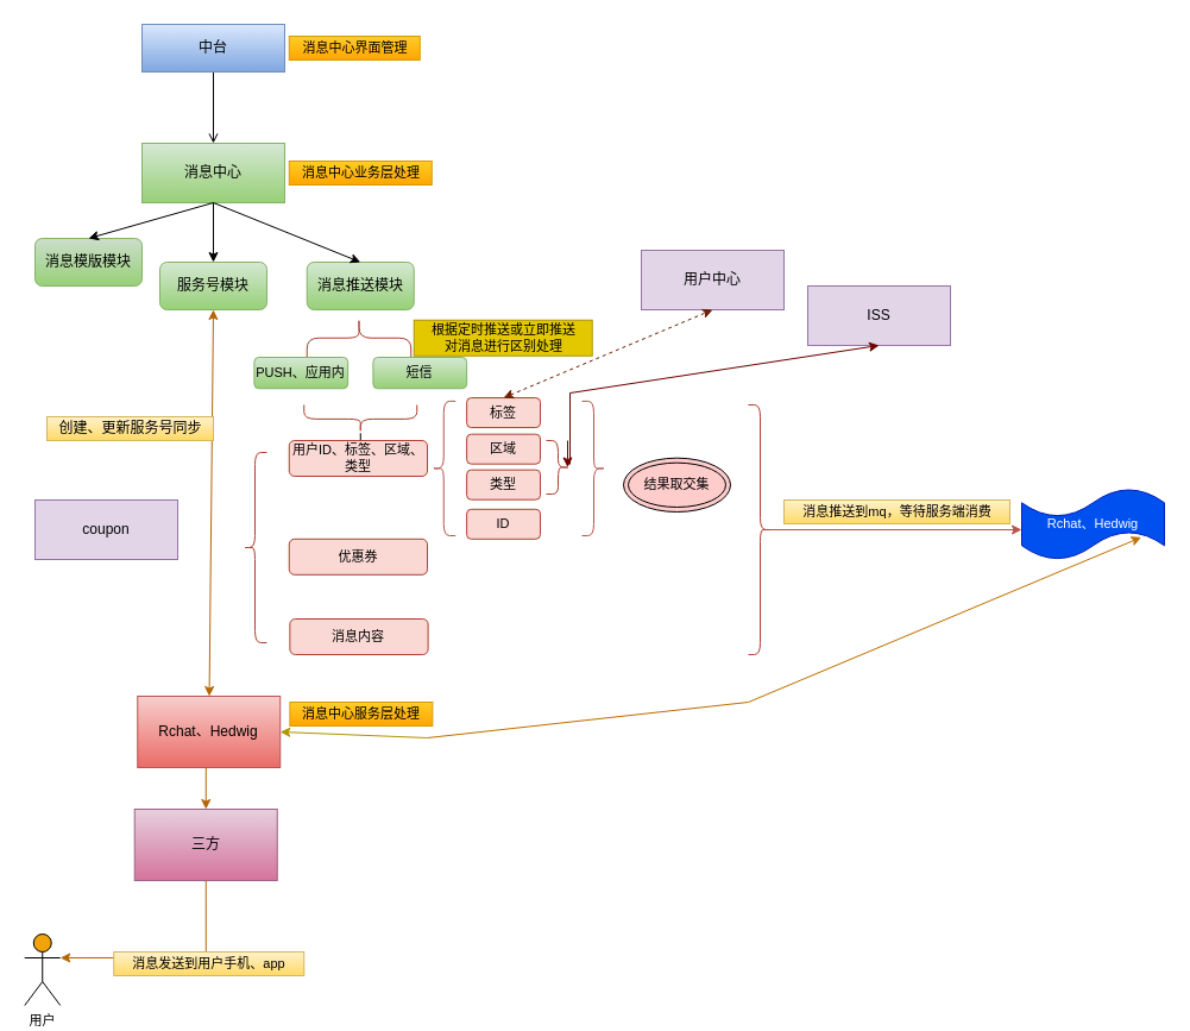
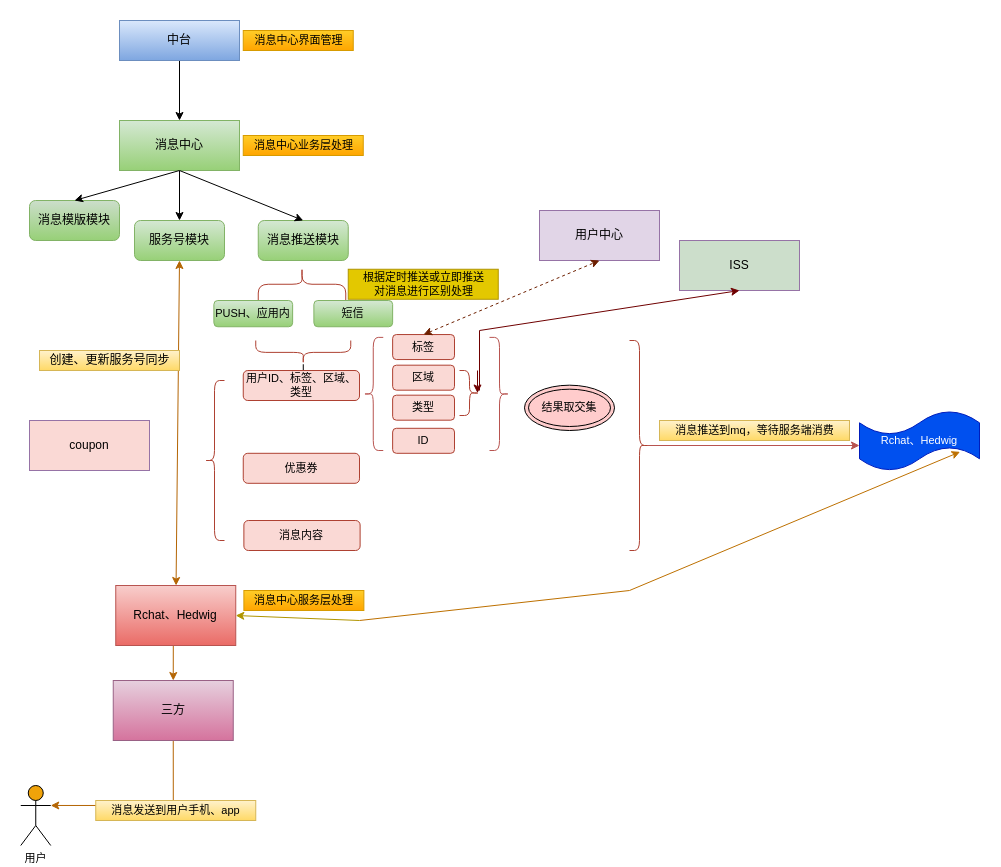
- <mxCell id="2" style="edgeStyle=orthogonalEdgeStyle;rounded=0;orthogonalLoop=1;jettySize=auto;html=1;entryX=0.5;entryY=0;entryDx=0;entryDy=0;fontSize=11;endArrow=open;" parent="1" source="3" target="5" edge="1"><mxGeometry relative="1" as="geometry" /></mxCell>
+ <mxCell id="2" style="edgeStyle=orthogonalEdgeStyle;rounded=0;orthogonalLoop=1;jettySize=auto;html=1;entryX=0.5;entryY=0;entryDx=0;entryDy=0;fontSize=11;" parent="1" source="3" target="5" edge="1"><mxGeometry relative="1" as="geometry" /></mxCell>
- <mxCell id="35" value="ISS" style="whiteSpace=wrap;html=1;rounded=0;fillColor=#e1d5e7;strokeColor=#9673a6;" parent="1" vertex="1"><mxGeometry x="679" y="240" width="120" height="50" as="geometry" /></mxCell>
+ <mxCell id="35" value="ISS" style="whiteSpace=wrap;html=1;rounded=0;fillColor=#ccdecb;strokeColor=#9673a6;" parent="1" vertex="1"><mxGeometry x="679" y="240" width="120" height="50" as="geometry" /></mxCell>
- <mxCell id="42" value="coupon" style="whiteSpace=wrap;html=1;rounded=0;fillColor=#e1d5e7;strokeColor=#9673a6;" parent="1" vertex="1"><mxGeometry x="29" y="420" width="120" height="50" as="geometry" /></mxCell>
+ <mxCell id="42" value="coupon" style="whiteSpace=wrap;html=1;rounded=0;fillColor=#fad9d5;strokeColor=#9673a6;" parent="1" vertex="1"><mxGeometry x="29" y="420" width="120" height="50" as="geometry" /></mxCell>
